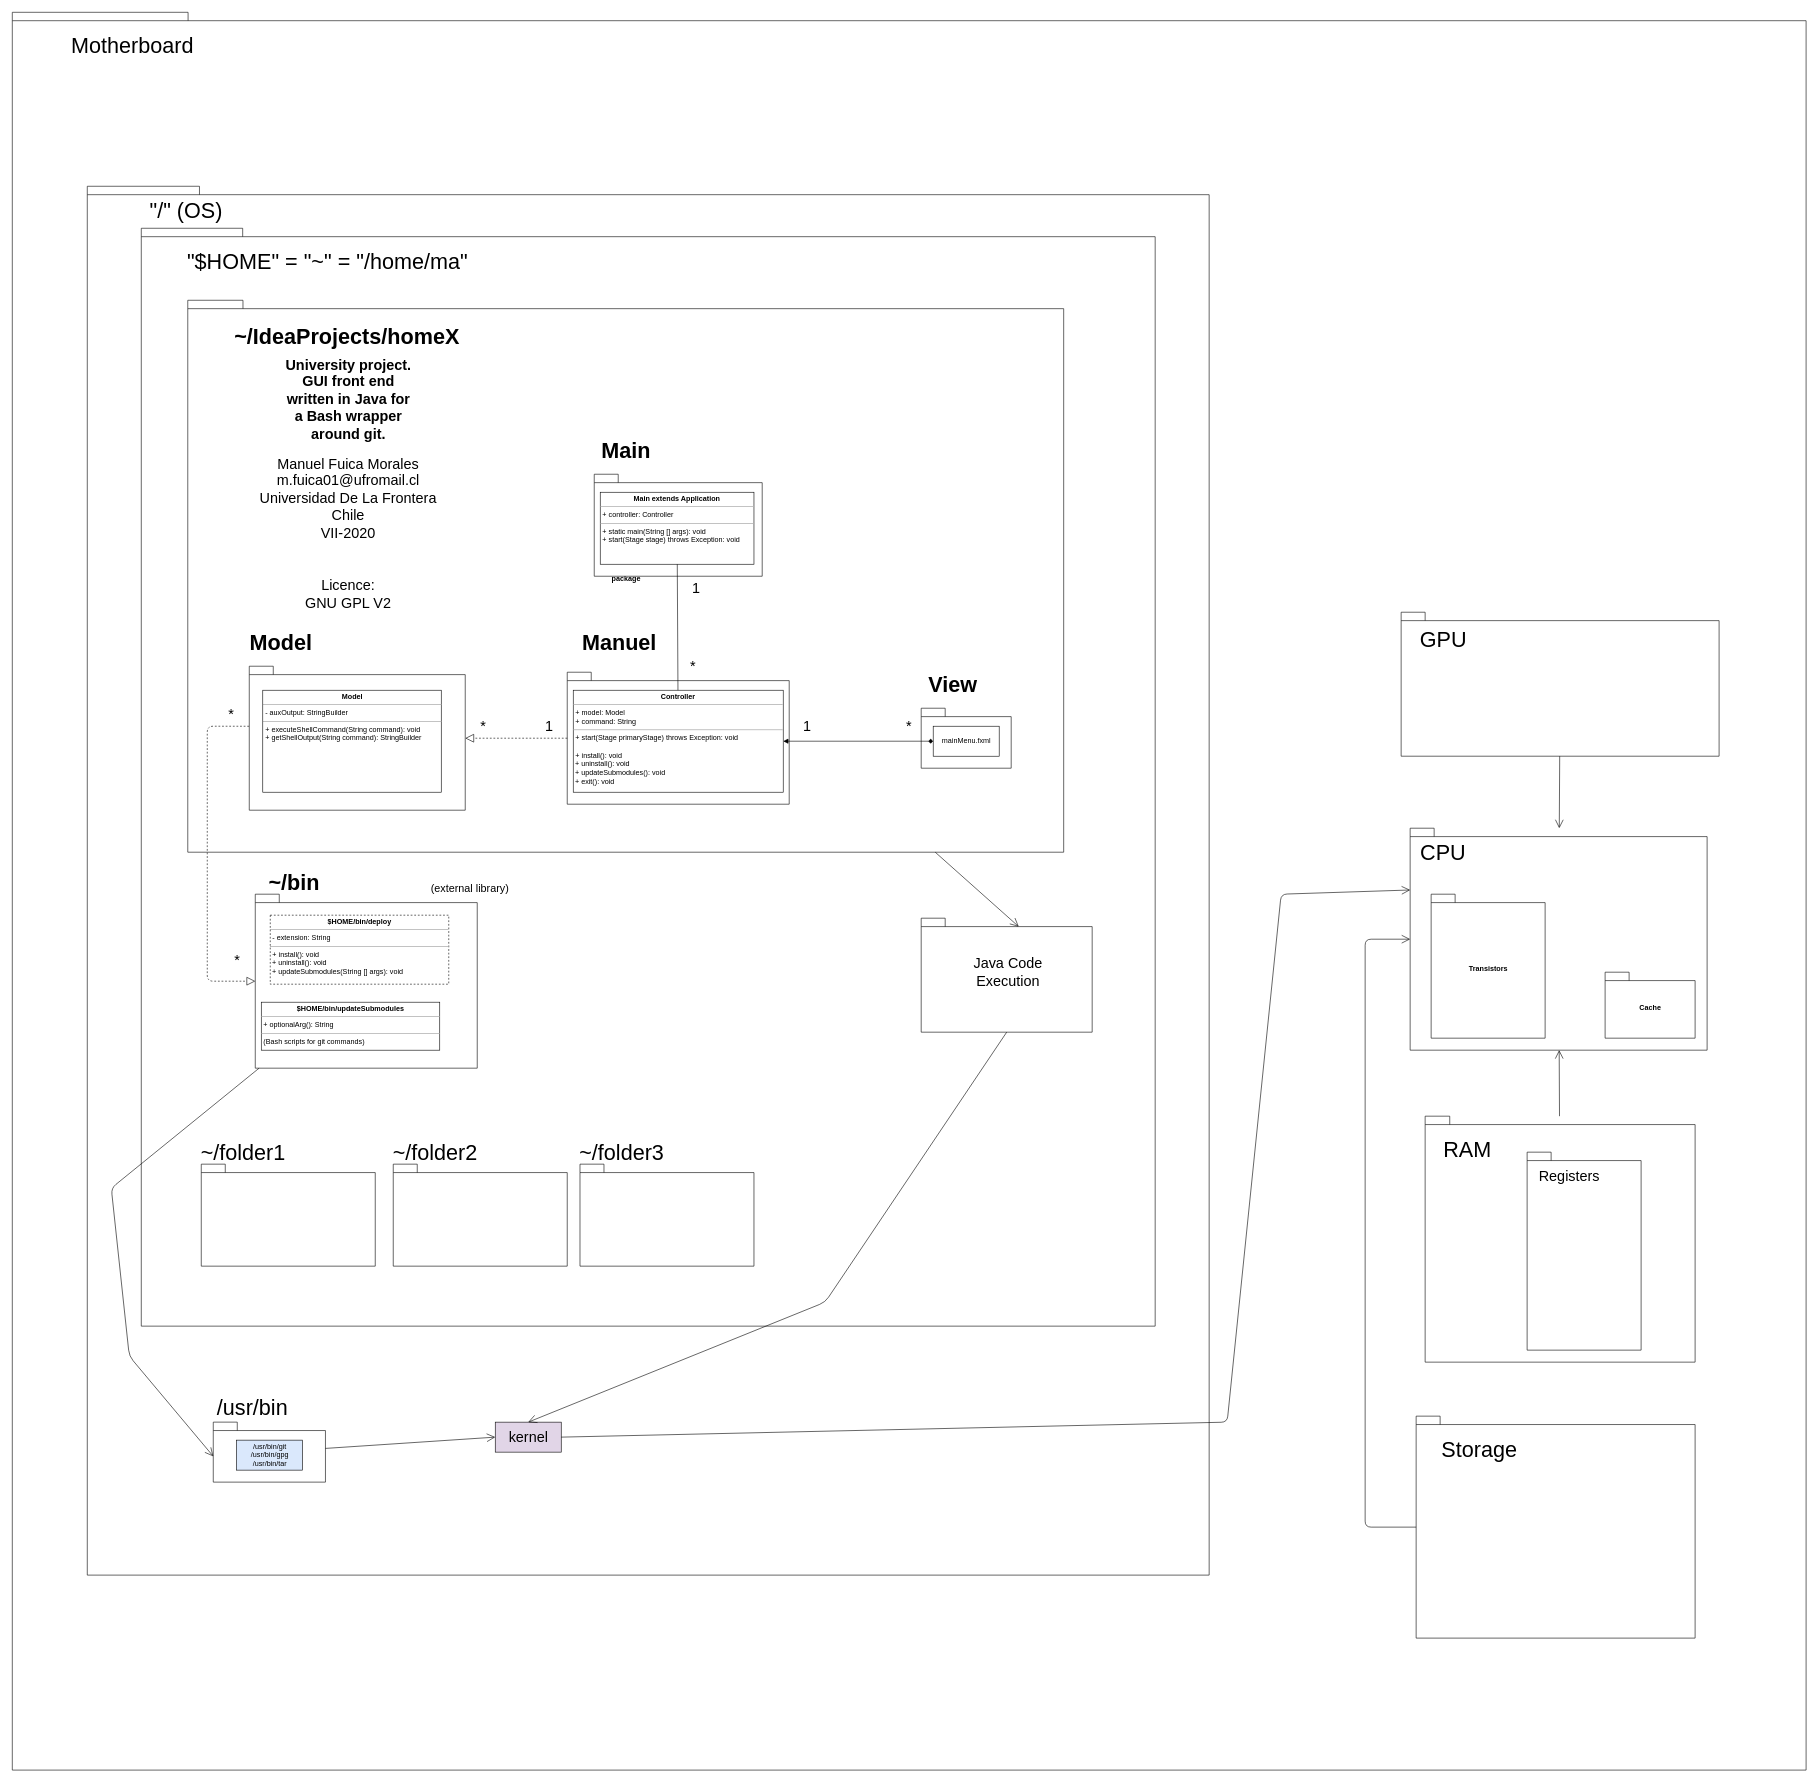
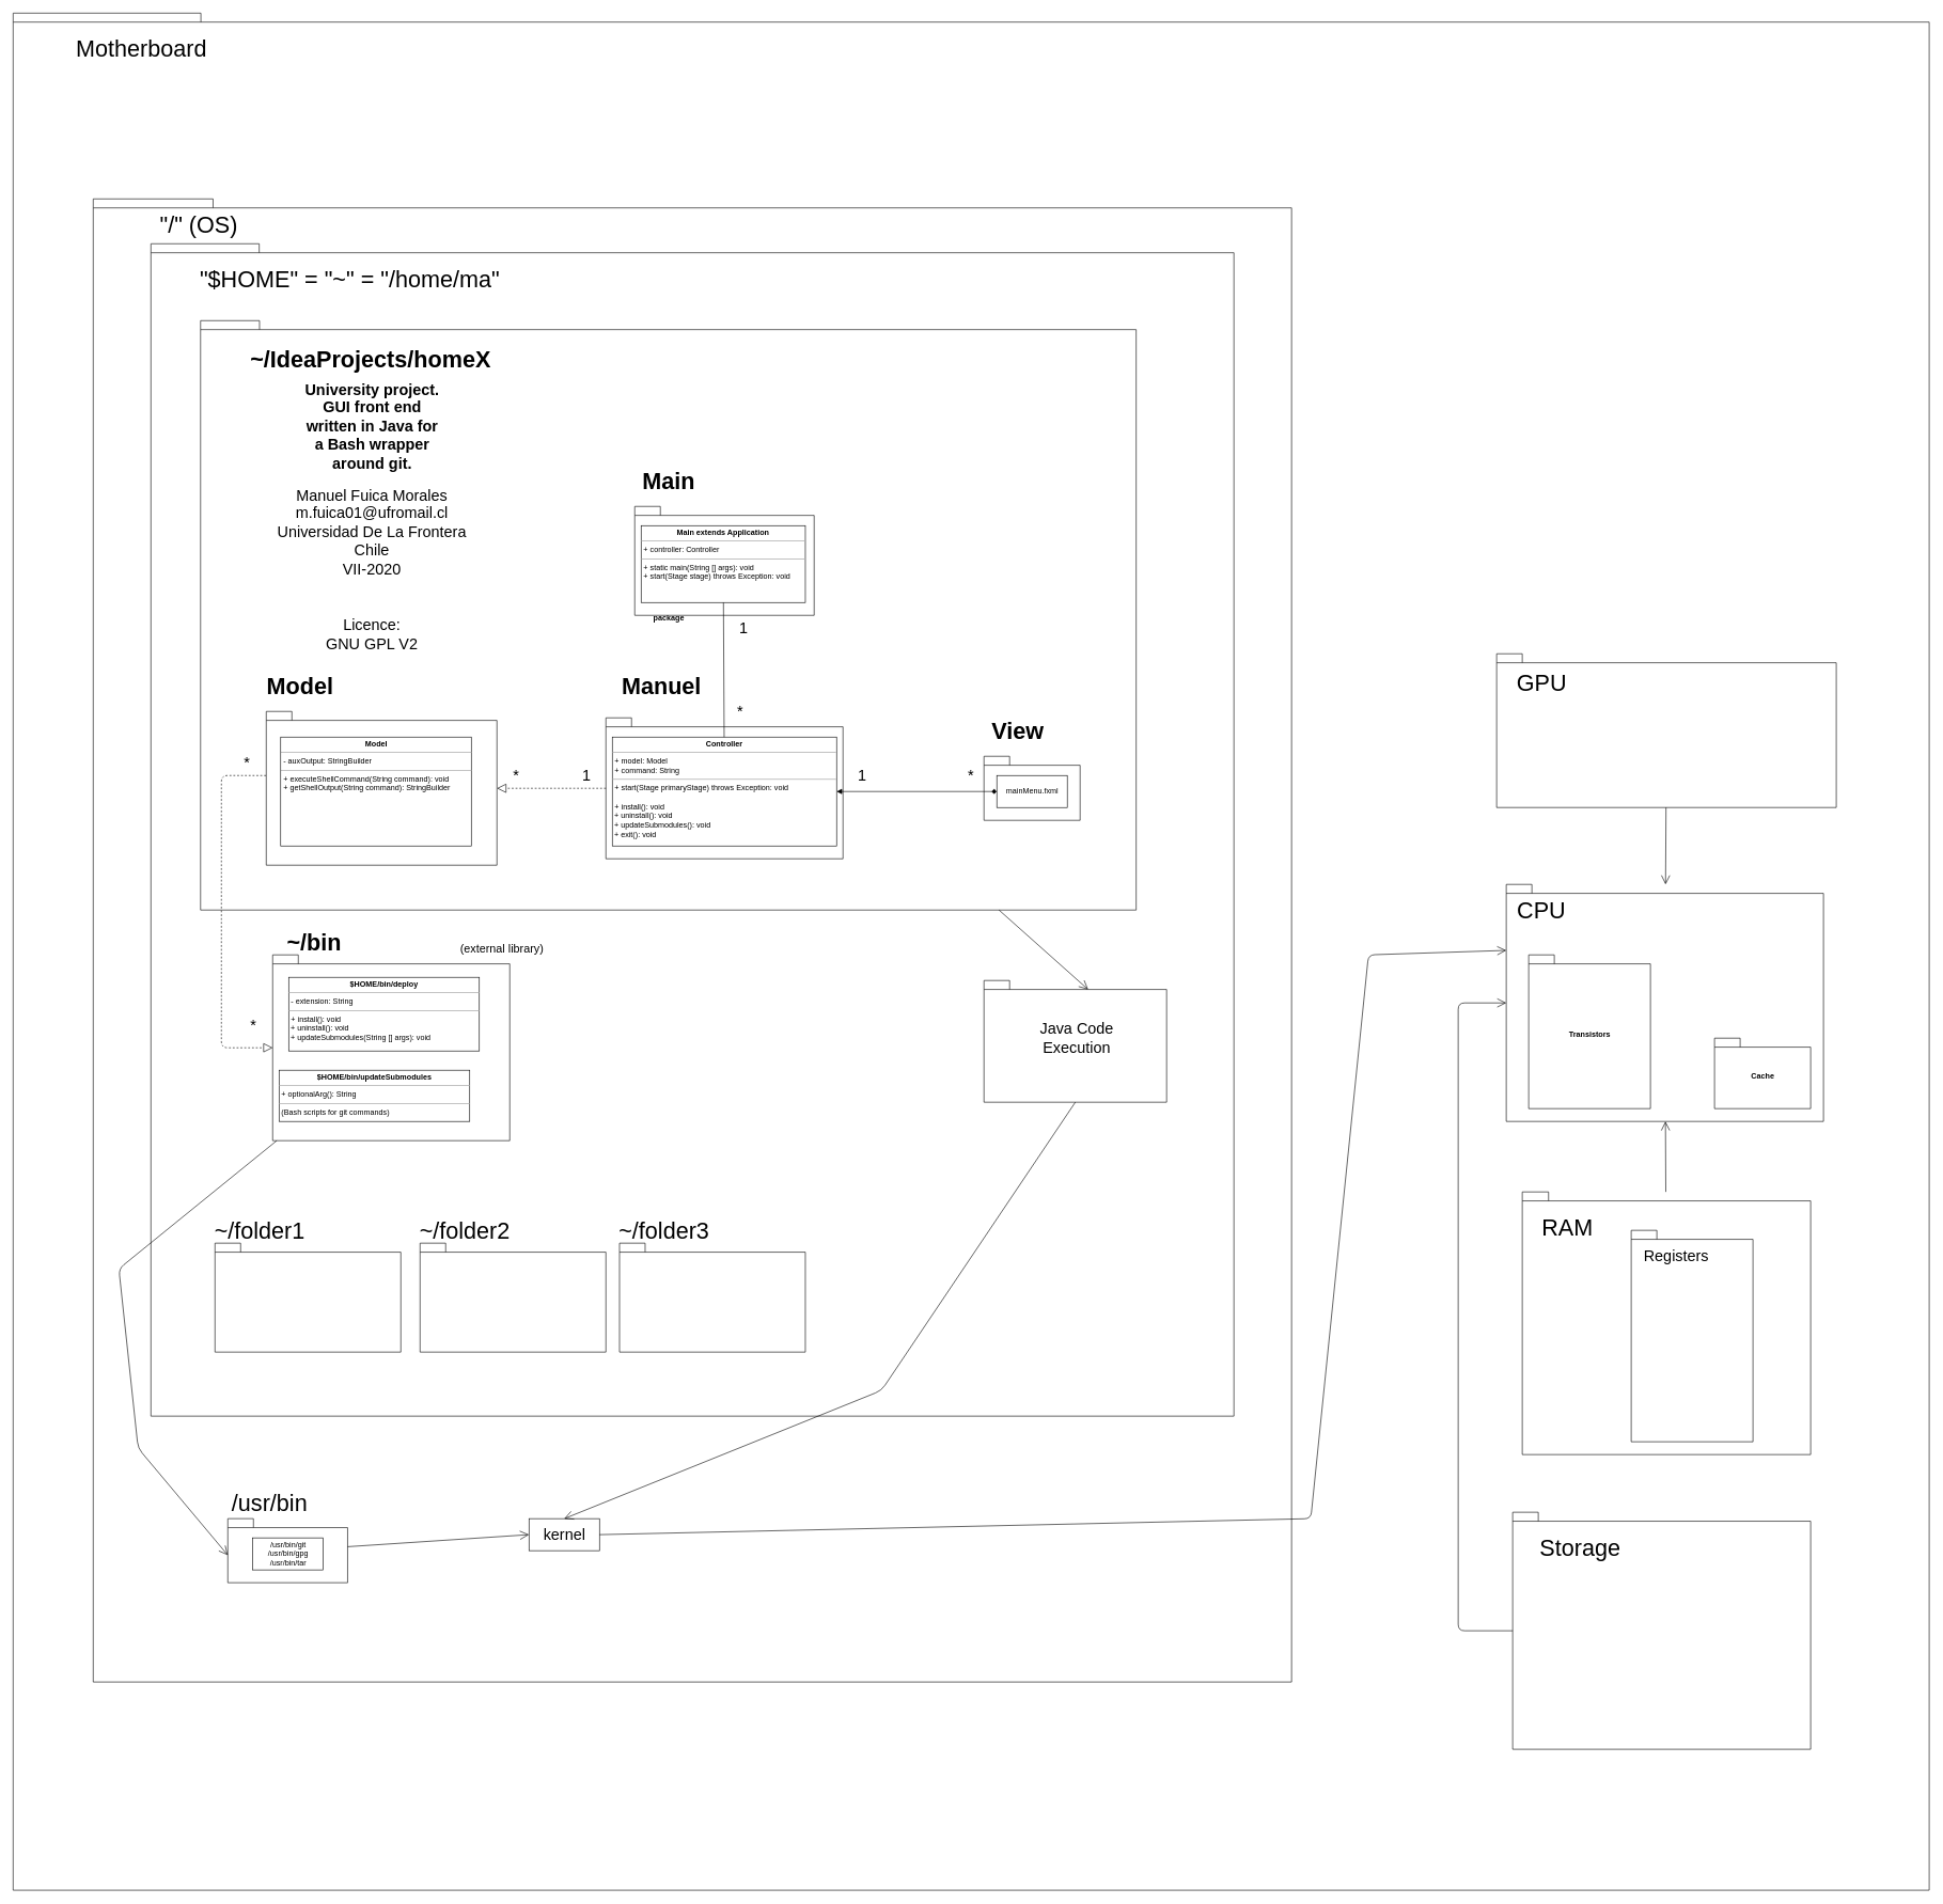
- <mxCell id="25" value="&lt;p style=&quot;margin: 4px 0px 0px ; text-align: center&quot;&gt;&lt;b&gt;$HOME/bin/deploy&lt;/b&gt;&lt;/p&gt;&lt;hr size=&quot;1&quot;&gt;&lt;p style=&quot;margin: 0px 0px 0px 4px&quot;&gt;- extension: String&lt;/p&gt;&lt;hr size=&quot;1&quot;&gt;&lt;p style=&quot;margin: 0px 0px 0px 4px&quot;&gt;+ install(): void&lt;/p&gt;&lt;p style=&quot;margin: 0px 0px 0px 4px&quot;&gt;&lt;/p&gt;&lt;span&gt;&amp;nbsp;+ uninstall(): void&lt;br&gt;&amp;nbsp;+ updateSubmodules(String [] args): void&lt;br&gt;&lt;/span&gt;" style="verticalAlign=top;align=left;overflow=fill;fontSize=12;fontFamily=Helvetica;html=1;dashed=1;" parent="1" vertex="1"><mxGeometry x="450" y="1525" width="297.5" height="115" as="geometry" /></mxCell>
+ <mxCell id="25" value="&lt;p style=&quot;margin: 4px 0px 0px ; text-align: center&quot;&gt;&lt;b&gt;$HOME/bin/deploy&lt;/b&gt;&lt;/p&gt;&lt;hr size=&quot;1&quot;&gt;&lt;p style=&quot;margin: 0px 0px 0px 4px&quot;&gt;- extension: String&lt;/p&gt;&lt;hr size=&quot;1&quot;&gt;&lt;p style=&quot;margin: 0px 0px 0px 4px&quot;&gt;+ install(): void&lt;/p&gt;&lt;p style=&quot;margin: 0px 0px 0px 4px&quot;&gt;&lt;/p&gt;&lt;span&gt;&amp;nbsp;+ uninstall(): void&lt;br&gt;&amp;nbsp;+ updateSubmodules(String [] args): void&lt;br&gt;&lt;/span&gt;" style="verticalAlign=top;align=left;overflow=fill;fontSize=12;fontFamily=Helvetica;html=1;" parent="1" vertex="1"><mxGeometry x="450" y="1525" width="297.5" height="115" as="geometry" /></mxCell>
- <mxCell id="50" value="&lt;span style=&quot;font-size: 24px&quot;&gt;kernel&lt;/span&gt;" style="html=1;fillColor=#e1d5e7;" parent="1" vertex="1"><mxGeometry x="825" y="2370" width="110" height="50" as="geometry" /></mxCell>
+ <mxCell id="50" value="&lt;span style=&quot;font-size: 24px&quot;&gt;kernel&lt;/span&gt;" style="html=1;" parent="1" vertex="1"><mxGeometry x="825" y="2370" width="110" height="50" as="geometry" /></mxCell>
- <mxCell id="40" value="/usr/bin/git&lt;br&gt;/usr/bin/gpg&lt;br&gt;/usr/bin/tar" style="html=1;fillColor=#dae8fc;" parent="1" vertex="1"><mxGeometry x="393.5" y="2400" width="110" height="50" as="geometry" /></mxCell>
+ <mxCell id="40" value="/usr/bin/git&lt;br&gt;/usr/bin/gpg&lt;br&gt;/usr/bin/tar" style="html=1;" parent="1" vertex="1"><mxGeometry x="393.5" y="2400" width="110" height="50" as="geometry" /></mxCell>
